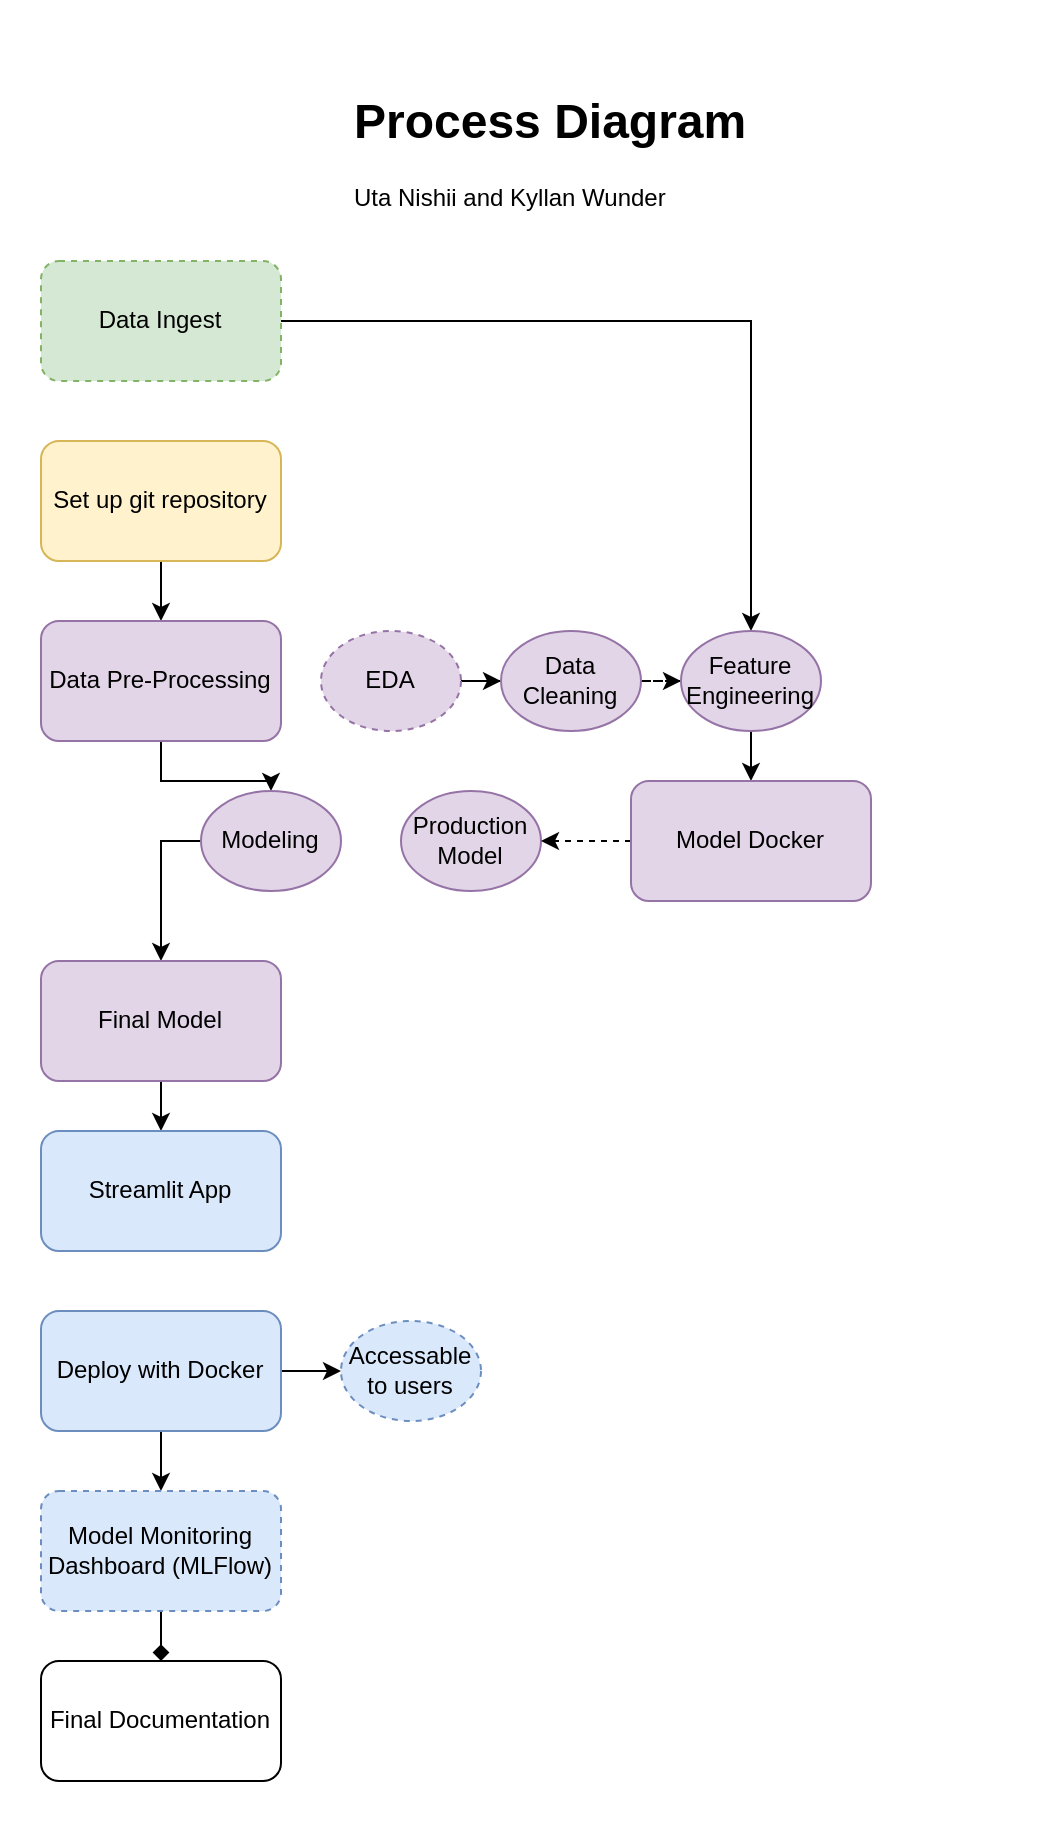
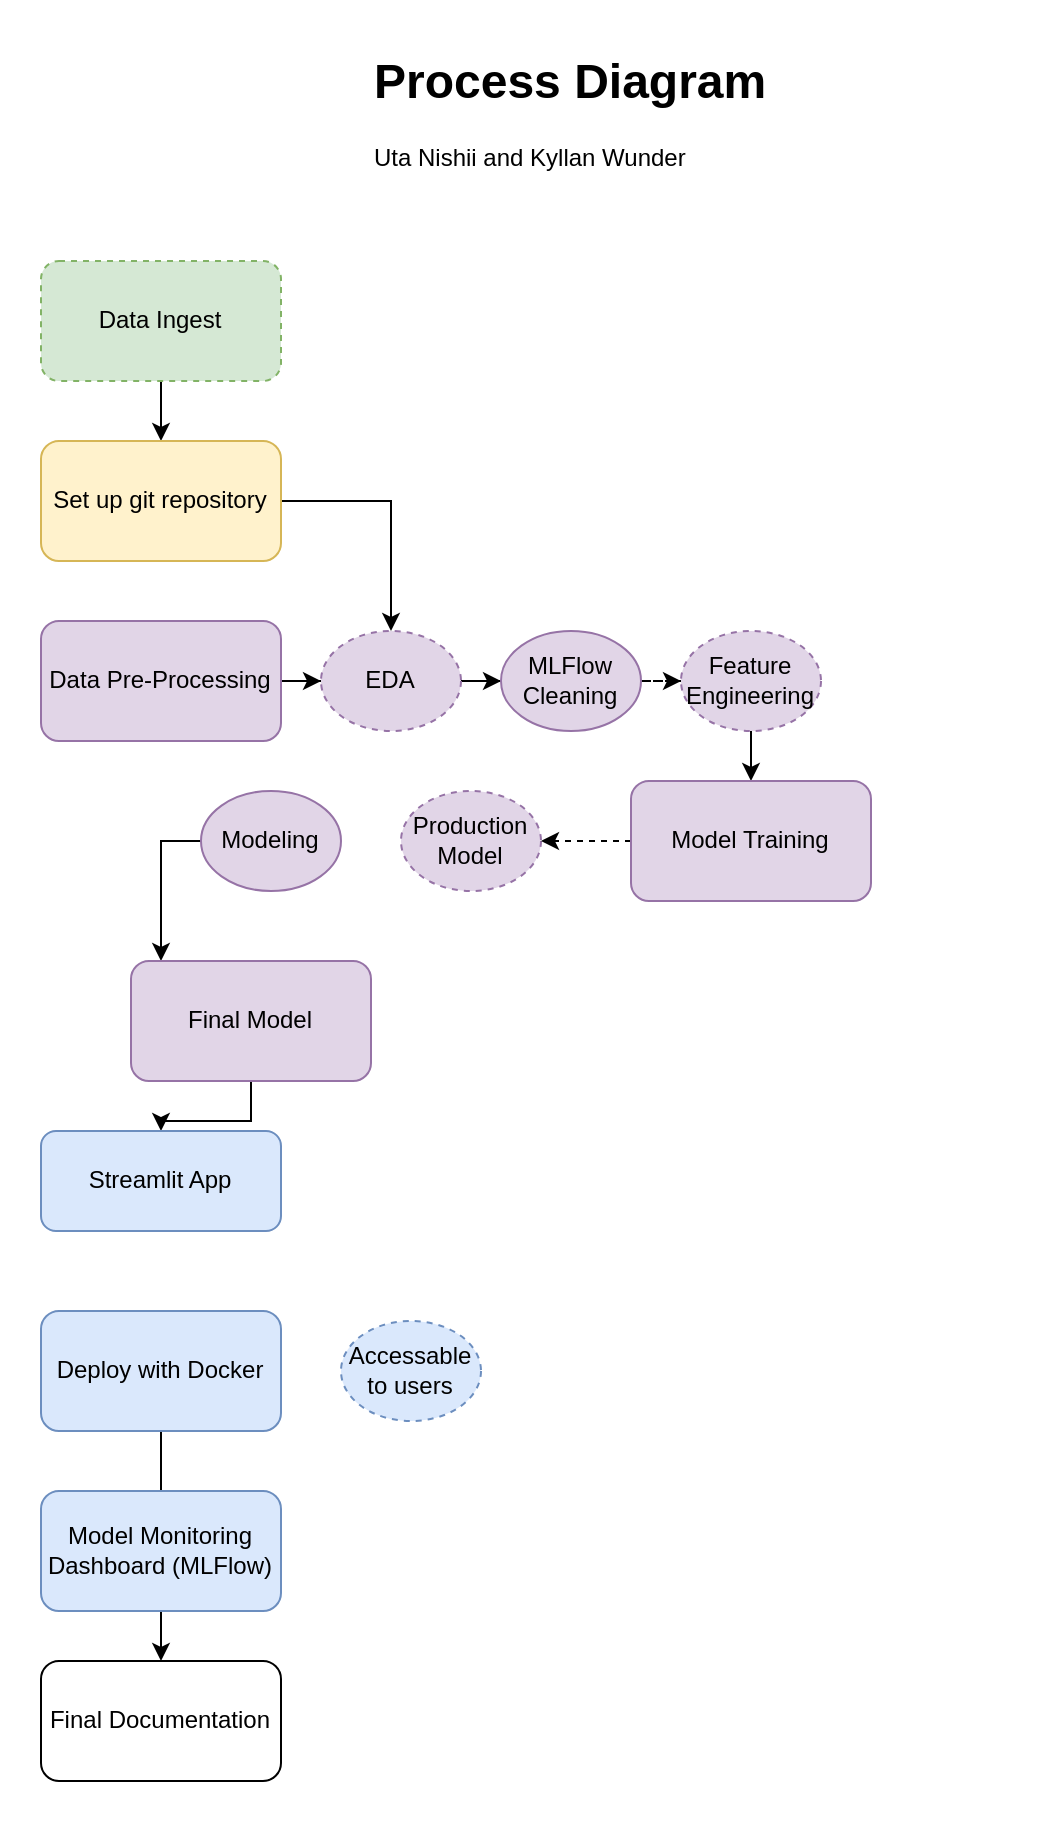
- <mxCell id="29" value="&lt;h1 style=&quot;margin-top: 0px;&quot;&gt;Process Diagram&lt;/h1&gt;&lt;p&gt;Uta Nishii and Kyllan Wunder&lt;/p&gt;" style="text;html=1;whiteSpace=wrap;overflow=hidden;rounded=0;" parent="1" vertex="1"><mxGeometry x="175" y="40" width="325" height="120" as="geometry" /></mxCell>
+ <mxCell id="29" value="&lt;h1 style=&quot;margin-top: 0px;&quot;&gt;Process Diagram&lt;/h1&gt;&lt;p&gt;Uta Nishii and Kyllan Wunder&lt;/p&gt;" style="text;html=1;whiteSpace=wrap;overflow=hidden;rounded=0;" parent="1" vertex="1"><mxGeometry x="185" y="20" width="325" height="120" as="geometry" /></mxCell>
- <mxCell id="2" style="edgeStyle=orthogonalEdgeStyle;rounded=0;orthogonalLoop=1;jettySize=auto;html=1;" parent="1" source="3" target="25" edge="1"><mxGeometry relative="1" as="geometry" /></mxCell>
+ <mxCell id="2" style="edgeStyle=orthogonalEdgeStyle;rounded=0;orthogonalLoop=1;jettySize=auto;html=1;" parent="1" source="3" target="5" edge="1"><mxGeometry relative="1" as="geometry" /></mxCell>
- <mxCell id="4" style="edgeStyle=orthogonalEdgeStyle;rounded=0;orthogonalLoop=1;jettySize=auto;html=1;" parent="1" source="5" target="7" edge="1"><mxGeometry relative="1" as="geometry" /></mxCell>
+ <mxCell id="4" style="edgeStyle=orthogonalEdgeStyle;rounded=0;orthogonalLoop=1;jettySize=auto;html=1;" parent="1" source="5" target="9" edge="1"><mxGeometry relative="1" as="geometry" /></mxCell>
- <mxCell id="11" value="Data Cleaning" style="ellipse;whiteSpace=wrap;html=1;fillColor=#e1d5e7;strokeColor=#9673a6;" parent="1" vertex="1"><mxGeometry x="250" y="315" width="70" height="50" as="geometry" /></mxCell>
+ <mxCell id="11" value="MLFlow Cleaning" style="ellipse;whiteSpace=wrap;html=1;fillColor=#e1d5e7;strokeColor=#9673a6;" parent="1" vertex="1"><mxGeometry x="250" y="315" width="70" height="50" as="geometry" /></mxCell>
- <mxCell id="25" value="Feature Engineering" style="ellipse;whiteSpace=wrap;html=1;fillColor=#e1d5e7;strokeColor=#9673a6;" parent="1" vertex="1"><mxGeometry x="340" y="315" width="70" height="50" as="geometry" /></mxCell>
+ <mxCell id="25" value="Feature Engineering" style="ellipse;whiteSpace=wrap;html=1;fillColor=#e1d5e7;strokeColor=#9673a6;dashed=1;" parent="1" vertex="1"><mxGeometry x="340" y="315" width="70" height="50" as="geometry" /></mxCell>
- <mxCell id="6" style="edgeStyle=orthogonalEdgeStyle;rounded=0;orthogonalLoop=1;jettySize=auto;html=1;" parent="1" source="7" target="13" edge="1"><mxGeometry relative="1" as="geometry" /></mxCell>
+ <mxCell id="6" style="edgeStyle=orthogonalEdgeStyle;rounded=0;orthogonalLoop=1;jettySize=auto;html=1;entryX=0;entryY=0.5;entryDx=0;entryDy=0;" parent="1" source="7" target="9" edge="1"><mxGeometry relative="1" as="geometry" /></mxCell>
- <mxCell id="14" value="Production Model" style="ellipse;whiteSpace=wrap;html=1;fillColor=#e1d5e7;strokeColor=#9673a6;" parent="1" vertex="1"><mxGeometry x="200" y="395" width="70" height="50" as="geometry" /></mxCell>
+ <mxCell id="14" value="Production Model" style="ellipse;whiteSpace=wrap;html=1;fillColor=#e1d5e7;strokeColor=#9673a6;dashed=1;" parent="1" vertex="1"><mxGeometry x="200" y="395" width="70" height="50" as="geometry" /></mxCell>
- <mxCell id="27" value="Model Docker" style="rounded=1;whiteSpace=wrap;html=1;fillColor=#e1d5e7;strokeColor=#9673a6;" parent="1" vertex="1"><mxGeometry x="315" y="390" width="120" height="60" as="geometry" /></mxCell>
+ <mxCell id="27" value="Model Training" style="rounded=1;whiteSpace=wrap;html=1;fillColor=#e1d5e7;strokeColor=#9673a6;" parent="1" vertex="1"><mxGeometry x="315" y="390" width="120" height="60" as="geometry" /></mxCell>
- <mxCell id="16" value="Final Model" style="rounded=1;whiteSpace=wrap;html=1;fillColor=#e1d5e7;strokeColor=#9673a6;" parent="1" vertex="1"><mxGeometry x="20" y="480" width="120" height="60" as="geometry" /></mxCell>
+ <mxCell id="16" value="Final Model" style="rounded=1;whiteSpace=wrap;html=1;fillColor=#e1d5e7;strokeColor=#9673a6;" parent="1" vertex="1"><mxGeometry x="65" y="480" width="120" height="60" as="geometry" /></mxCell>
- <mxCell id="17" value="Streamlit App" style="rounded=1;whiteSpace=wrap;html=1;fillColor=#dae8fc;strokeColor=#6c8ebf;" parent="1" vertex="1"><mxGeometry x="20" y="565" width="120" height="60" as="geometry" /></mxCell>
+ <mxCell id="17" value="Streamlit App" style="rounded=1;whiteSpace=wrap;html=1;fillColor=#dae8fc;strokeColor=#6c8ebf;" parent="1" vertex="1"><mxGeometry x="20" y="565" width="120" height="50" as="geometry" /></mxCell>
- <mxCell id="19" style="edgeStyle=orthogonalEdgeStyle;rounded=0;orthogonalLoop=1;jettySize=auto;html=1;entryX=0;entryY=0.5;entryDx=0;entryDy=0;" parent="1" source="20" target="21" edge="1"><mxGeometry relative="1" as="geometry" /></mxCell>
- <mxCell id="18" style="edgeStyle=orthogonalEdgeStyle;rounded=0;orthogonalLoop=1;jettySize=auto;html=1;" parent="1" source="20" target="23" edge="1"><mxGeometry relative="1" as="geometry" /></mxCell>
+ <mxCell id="18" style="edgeStyle=orthogonalEdgeStyle;rounded=0;orthogonalLoop=1;jettySize=auto;html=1;endArrow=none;" parent="1" source="20" target="23" edge="1"><mxGeometry relative="1" as="geometry" /></mxCell>
- <mxCell id="23" value="Model Monitoring Dashboard (MLFlow)" style="rounded=1;whiteSpace=wrap;html=1;fillColor=#dae8fc;strokeColor=#6c8ebf;dashed=1;" parent="1" vertex="1"><mxGeometry x="20" y="745" width="120" height="60" as="geometry" /></mxCell>
+ <mxCell id="23" value="Model Monitoring Dashboard (MLFlow)" style="rounded=1;whiteSpace=wrap;html=1;fillColor=#dae8fc;strokeColor=#6c8ebf;" parent="1" vertex="1"><mxGeometry x="20" y="745" width="120" height="60" as="geometry" /></mxCell>
- <mxCell id="22" style="edgeStyle=orthogonalEdgeStyle;rounded=0;orthogonalLoop=1;jettySize=auto;html=1;endArrow=diamond;" parent="1" source="23" target="28" edge="1"><mxGeometry relative="1" as="geometry" /></mxCell>
+ <mxCell id="22" style="edgeStyle=orthogonalEdgeStyle;rounded=0;orthogonalLoop=1;jettySize=auto;html=1;" parent="1" source="23" target="28" edge="1"><mxGeometry relative="1" as="geometry" /></mxCell>
